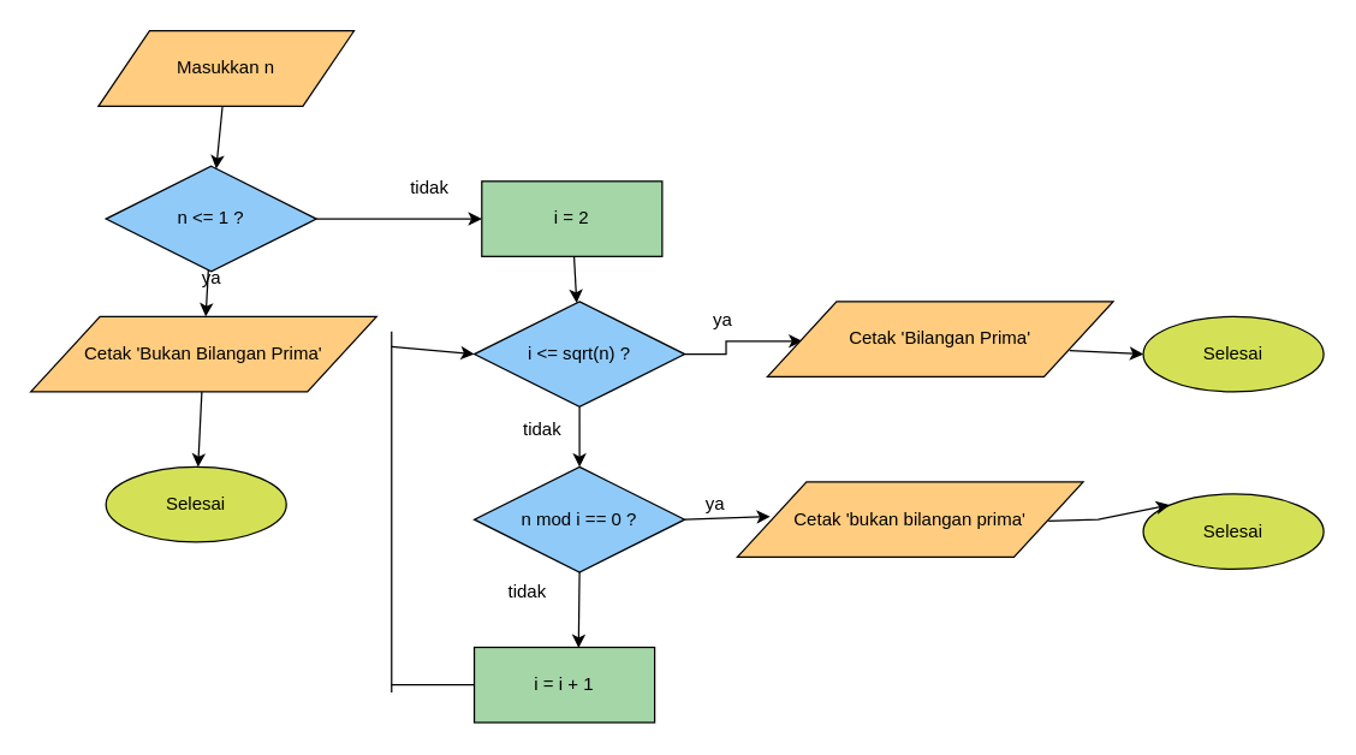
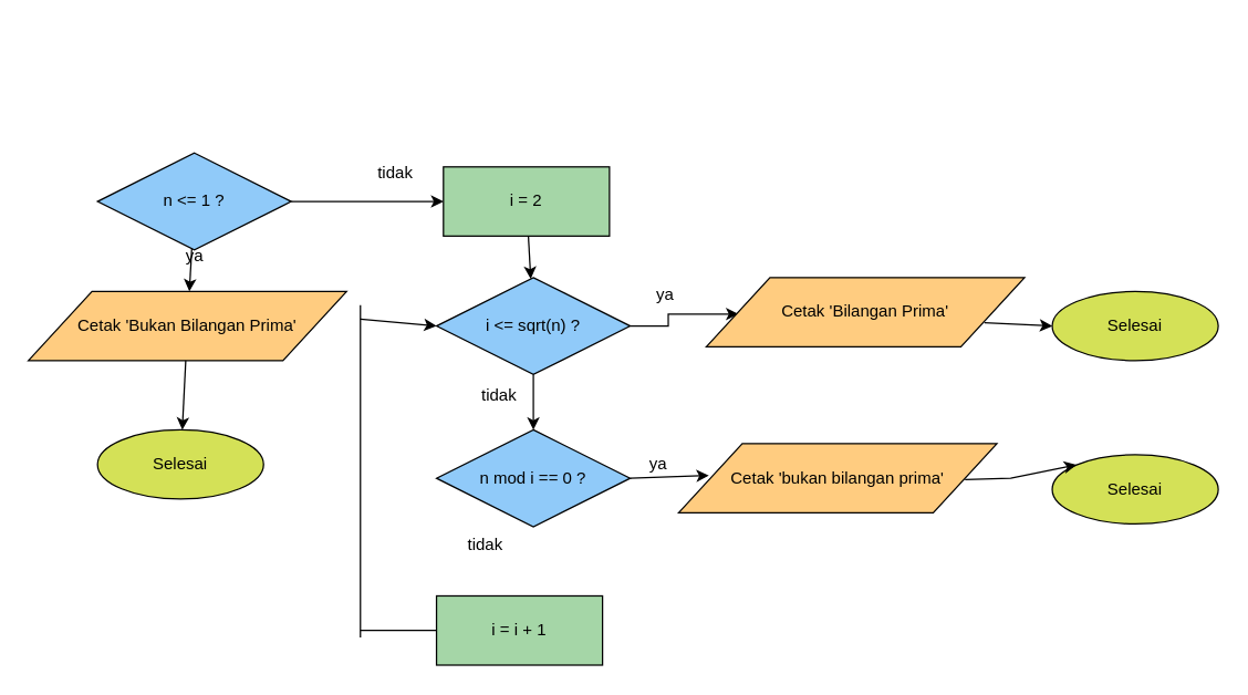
- <mxCell id="2" value="Masukkan n" style="shape=parallelogram;whiteSpace=wrap;html=1;fillColor=#FFCC80" vertex="1" parent="1"><mxGeometry x="65" y="20" width="170" height="50" as="geometry" /></mxCell>
- <mxCell id="13" edge="1" parent="1" source="2" target="3"><mxGeometry relative="1" as="geometry" /></mxCell>
- <mxCell id="23" value="" style="endArrow=classic;html=1;rounded=0;exitX=0.5;exitY=1;exitDx=0;exitDy=0;entryX=0.578;entryY=0.008;entryDx=0;entryDy=0;entryPerimeter=0;" edge="1" parent="1" source="9" target="10"><mxGeometry width="50" height="50" relative="1" as="geometry"><mxPoint x="240" y="370" as="sourcePoint" /><mxPoint x="290" y="320" as="targetPoint" /></mxGeometry></mxCell>
